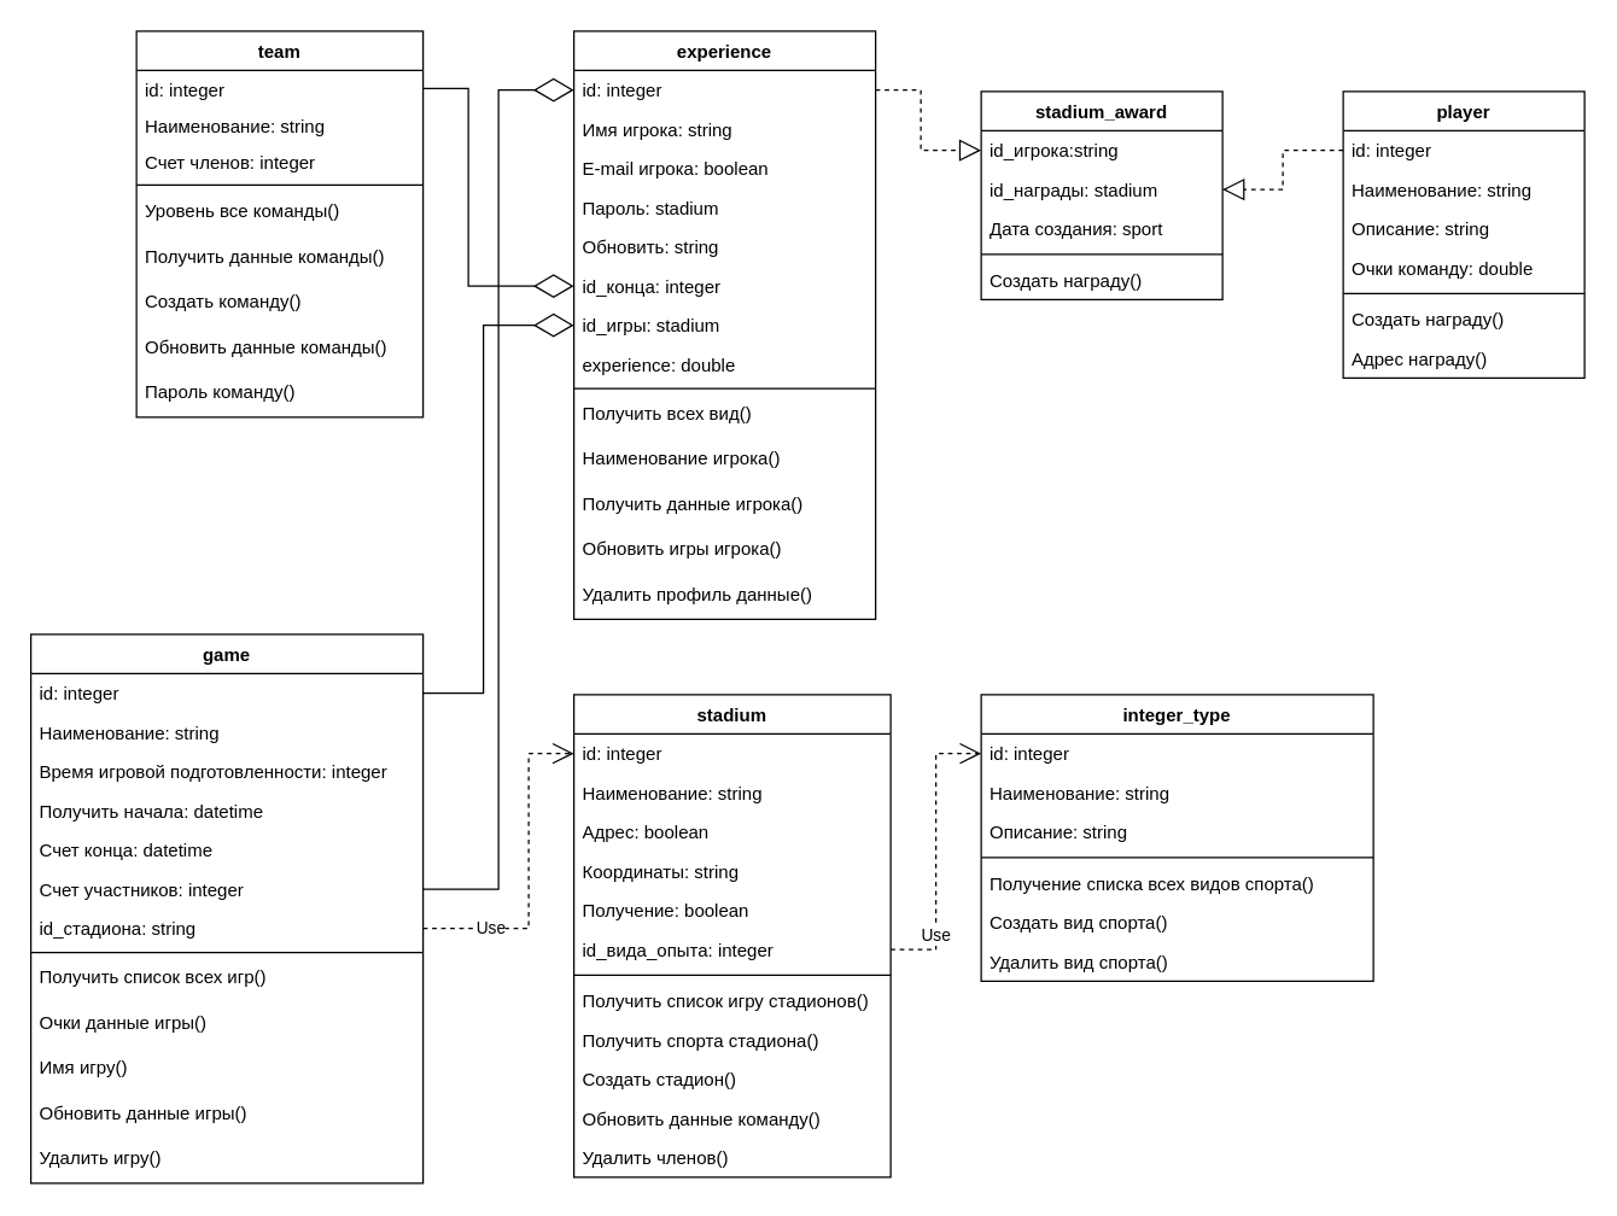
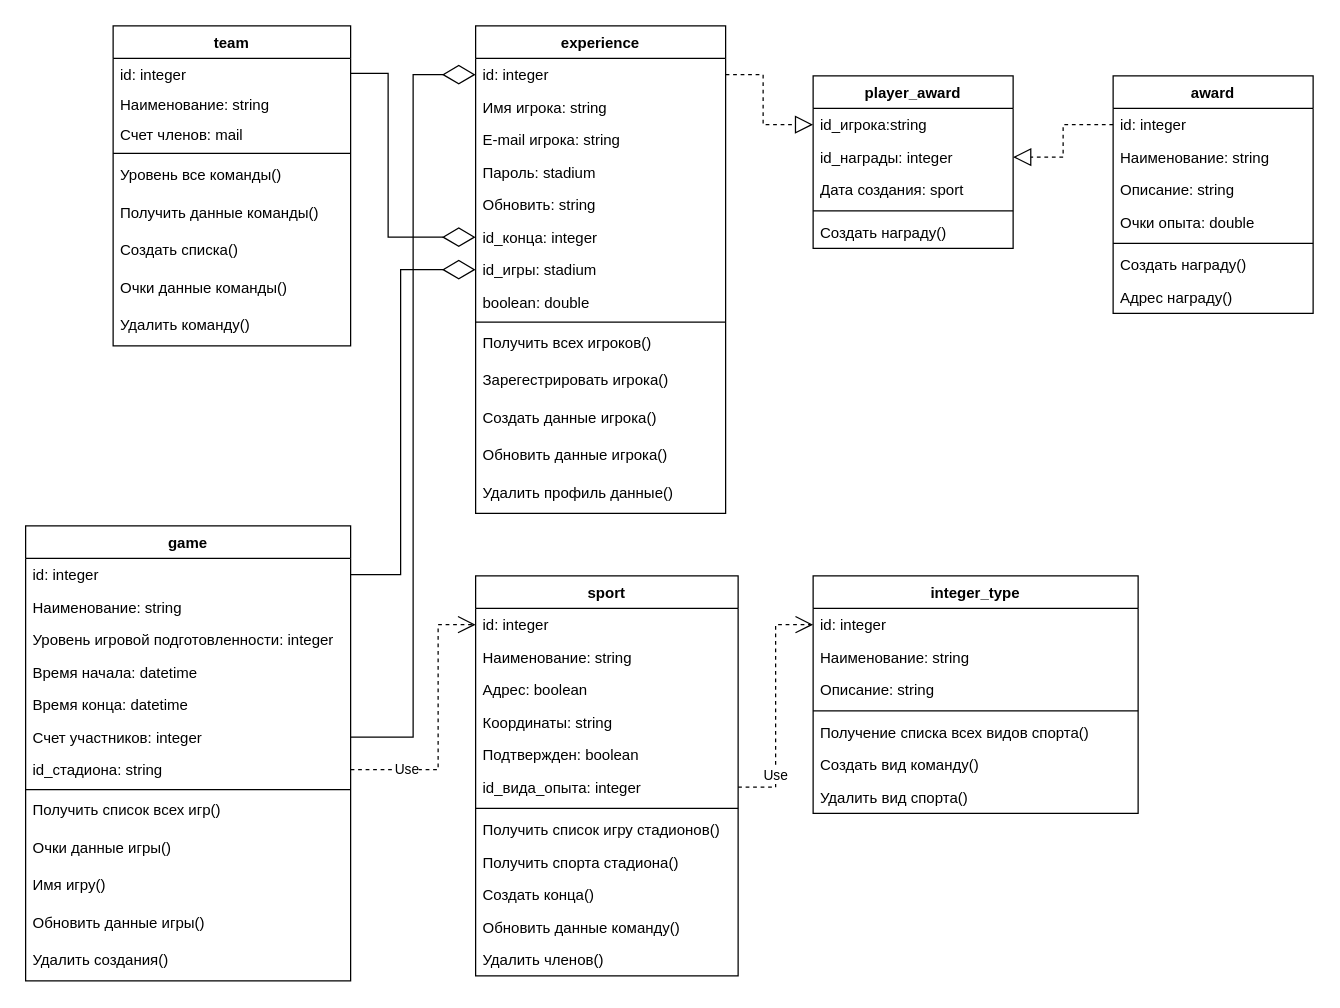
- <mxCell id="48" value="stadium_award" style="swimlane;fontStyle=1;align=center;verticalAlign=top;childLayout=stackLayout;horizontal=1;startSize=26;horizontalStack=0;resizeParent=1;resizeParentMax=0;resizeLast=0;collapsible=1;marginBottom=0;" parent="1" vertex="1"><mxGeometry x="650" y="60" width="160" height="138" as="geometry" /></mxCell>
+ <mxCell id="48" value="player_award" style="swimlane;fontStyle=1;align=center;verticalAlign=top;childLayout=stackLayout;horizontal=1;startSize=26;horizontalStack=0;resizeParent=1;resizeParentMax=0;resizeLast=0;collapsible=1;marginBottom=0;" parent="1" vertex="1"><mxGeometry x="650" y="60" width="160" height="138" as="geometry" /></mxCell>
- <mxCell id="17" value="player" style="swimlane;fontStyle=1;align=center;verticalAlign=top;childLayout=stackLayout;horizontal=1;startSize=26;horizontalStack=0;resizeParent=1;resizeParentMax=0;resizeLast=0;collapsible=1;marginBottom=0;" parent="1" vertex="1"><mxGeometry x="890" y="60" width="160" height="190" as="geometry" /></mxCell>
+ <mxCell id="17" value="award" style="swimlane;fontStyle=1;align=center;verticalAlign=top;childLayout=stackLayout;horizontal=1;startSize=26;horizontalStack=0;resizeParent=1;resizeParentMax=0;resizeLast=0;collapsible=1;marginBottom=0;" parent="1" vertex="1"><mxGeometry x="890" y="60" width="160" height="190" as="geometry" /></mxCell>
- <mxCell id="28" value="Счет членов: integer" style="text;strokeColor=none;fillColor=none;align=left;verticalAlign=top;spacingLeft=4;spacingRight=4;overflow=hidden;rotatable=0;points=[[0,0.5],[1,0.5]];portConstraint=eastwest;" parent="25" vertex="1"><mxGeometry y="74" width="190" height="24" as="geometry" /></mxCell>
+ <mxCell id="28" value="Счет членов: mail" style="text;strokeColor=none;fillColor=none;align=left;verticalAlign=top;spacingLeft=4;spacingRight=4;overflow=hidden;rotatable=0;points=[[0,0.5],[1,0.5]];portConstraint=eastwest;" parent="25" vertex="1"><mxGeometry y="74" width="190" height="24" as="geometry" /></mxCell>
- <mxCell id="5" value="E-mail игрока: boolean" style="text;strokeColor=none;fillColor=none;align=left;verticalAlign=top;spacingLeft=4;spacingRight=4;overflow=hidden;rotatable=0;points=[[0,0.5],[1,0.5]];portConstraint=eastwest;" parent="2" vertex="1"><mxGeometry y="78" width="200" height="26" as="geometry" /></mxCell>
+ <mxCell id="5" value="E-mail игрока: string" style="text;strokeColor=none;fillColor=none;align=left;verticalAlign=top;spacingLeft=4;spacingRight=4;overflow=hidden;rotatable=0;points=[[0,0.5],[1,0.5]];portConstraint=eastwest;" parent="2" vertex="1"><mxGeometry y="78" width="200" height="26" as="geometry" /></mxCell>
- <mxCell id="50" value="id_награды: stadium" style="text;strokeColor=none;fillColor=none;align=left;verticalAlign=top;spacingLeft=4;spacingRight=4;overflow=hidden;rotatable=0;points=[[0,0.5],[1,0.5]];portConstraint=eastwest;" parent="48" vertex="1"><mxGeometry y="52" width="160" height="26" as="geometry" /></mxCell>
+ <mxCell id="50" value="id_награды: integer" style="text;strokeColor=none;fillColor=none;align=left;verticalAlign=top;spacingLeft=4;spacingRight=4;overflow=hidden;rotatable=0;points=[[0,0.5],[1,0.5]];portConstraint=eastwest;" parent="48" vertex="1"><mxGeometry y="52" width="160" height="26" as="geometry" /></mxCell>
- <mxCell id="21" value="Очки команду: double" style="text;strokeColor=none;fillColor=none;align=left;verticalAlign=top;spacingLeft=4;spacingRight=4;overflow=hidden;rotatable=0;points=[[0,0.5],[1,0.5]];portConstraint=eastwest;" parent="17" vertex="1"><mxGeometry y="104" width="160" height="26" as="geometry" /></mxCell>
+ <mxCell id="21" value="Очки опыта: double" style="text;strokeColor=none;fillColor=none;align=left;verticalAlign=top;spacingLeft=4;spacingRight=4;overflow=hidden;rotatable=0;points=[[0,0.5],[1,0.5]];portConstraint=eastwest;" parent="17" vertex="1"><mxGeometry y="104" width="160" height="26" as="geometry" /></mxCell>
- <mxCell id="32" value="Создать команду()" style="text;strokeColor=none;fillColor=none;align=left;verticalAlign=top;spacingLeft=4;spacingRight=4;overflow=hidden;rotatable=0;points=[[0,0.5],[1,0.5]];portConstraint=eastwest;" parent="25" vertex="1"><mxGeometry y="166" width="190" height="30" as="geometry" /></mxCell>
+ <mxCell id="32" value="Создать списка()" style="text;strokeColor=none;fillColor=none;align=left;verticalAlign=top;spacingLeft=4;spacingRight=4;overflow=hidden;rotatable=0;points=[[0,0.5],[1,0.5]];portConstraint=eastwest;" parent="25" vertex="1"><mxGeometry y="166" width="190" height="30" as="geometry" /></mxCell>
- <mxCell id="33" value="Обновить данные команды()" style="text;strokeColor=none;fillColor=none;align=left;verticalAlign=top;spacingLeft=4;spacingRight=4;overflow=hidden;rotatable=0;points=[[0,0.5],[1,0.5]];portConstraint=eastwest;" parent="25" vertex="1"><mxGeometry y="196" width="190" height="30" as="geometry" /></mxCell>
+ <mxCell id="33" value="Очки данные команды()" style="text;strokeColor=none;fillColor=none;align=left;verticalAlign=top;spacingLeft=4;spacingRight=4;overflow=hidden;rotatable=0;points=[[0,0.5],[1,0.5]];portConstraint=eastwest;" parent="25" vertex="1"><mxGeometry y="196" width="190" height="30" as="geometry" /></mxCell>
- <mxCell id="10" value="experience: double" style="text;strokeColor=none;fillColor=none;align=left;verticalAlign=top;spacingLeft=4;spacingRight=4;overflow=hidden;rotatable=0;points=[[0,0.5],[1,0.5]];portConstraint=eastwest;" parent="2" vertex="1"><mxGeometry y="208" width="200" height="26" as="geometry" /></mxCell>
+ <mxCell id="10" value="boolean: double" style="text;strokeColor=none;fillColor=none;align=left;verticalAlign=top;spacingLeft=4;spacingRight=4;overflow=hidden;rotatable=0;points=[[0,0.5],[1,0.5]];portConstraint=eastwest;" parent="2" vertex="1"><mxGeometry y="208" width="200" height="26" as="geometry" /></mxCell>
- <mxCell id="34" value="Пароль команду()" style="text;strokeColor=none;fillColor=none;align=left;verticalAlign=top;spacingLeft=4;spacingRight=4;overflow=hidden;rotatable=0;points=[[0,0.5],[1,0.5]];portConstraint=eastwest;" parent="25" vertex="1"><mxGeometry y="226" width="190" height="30" as="geometry" /></mxCell>
+ <mxCell id="34" value="Удалить команду()" style="text;strokeColor=none;fillColor=none;align=left;verticalAlign=top;spacingLeft=4;spacingRight=4;overflow=hidden;rotatable=0;points=[[0,0.5],[1,0.5]];portConstraint=eastwest;" parent="25" vertex="1"><mxGeometry y="226" width="190" height="30" as="geometry" /></mxCell>
- <mxCell id="12" value="Получить всех вид()" style="text;strokeColor=none;fillColor=none;align=left;verticalAlign=top;spacingLeft=4;spacingRight=4;overflow=hidden;rotatable=0;points=[[0,0.5],[1,0.5]];portConstraint=eastwest;" parent="2" vertex="1"><mxGeometry y="240" width="200" height="30" as="geometry" /></mxCell>
+ <mxCell id="12" value="Получить всех игроков()" style="text;strokeColor=none;fillColor=none;align=left;verticalAlign=top;spacingLeft=4;spacingRight=4;overflow=hidden;rotatable=0;points=[[0,0.5],[1,0.5]];portConstraint=eastwest;" parent="2" vertex="1"><mxGeometry y="240" width="200" height="30" as="geometry" /></mxCell>
- <mxCell id="13" value="Наименование игрока()" style="text;strokeColor=none;fillColor=none;align=left;verticalAlign=top;spacingLeft=4;spacingRight=4;overflow=hidden;rotatable=0;points=[[0,0.5],[1,0.5]];portConstraint=eastwest;" parent="2" vertex="1"><mxGeometry y="270" width="200" height="30" as="geometry" /></mxCell>
+ <mxCell id="13" value="Зарегестрировать игрока()" style="text;strokeColor=none;fillColor=none;align=left;verticalAlign=top;spacingLeft=4;spacingRight=4;overflow=hidden;rotatable=0;points=[[0,0.5],[1,0.5]];portConstraint=eastwest;" parent="2" vertex="1"><mxGeometry y="270" width="200" height="30" as="geometry" /></mxCell>
- <mxCell id="14" value="Получить данные игрока()" style="text;strokeColor=none;fillColor=none;align=left;verticalAlign=top;spacingLeft=4;spacingRight=4;overflow=hidden;rotatable=0;points=[[0,0.5],[1,0.5]];portConstraint=eastwest;" parent="2" vertex="1"><mxGeometry y="300" width="200" height="30" as="geometry" /></mxCell>
+ <mxCell id="14" value="Создать данные игрока()" style="text;strokeColor=none;fillColor=none;align=left;verticalAlign=top;spacingLeft=4;spacingRight=4;overflow=hidden;rotatable=0;points=[[0,0.5],[1,0.5]];portConstraint=eastwest;" parent="2" vertex="1"><mxGeometry y="300" width="200" height="30" as="geometry" /></mxCell>
- <mxCell id="15" value="Обновить игры игрока()" style="text;strokeColor=none;fillColor=none;align=left;verticalAlign=top;spacingLeft=4;spacingRight=4;overflow=hidden;rotatable=0;points=[[0,0.5],[1,0.5]];portConstraint=eastwest;" parent="2" vertex="1"><mxGeometry y="330" width="200" height="30" as="geometry" /></mxCell>
+ <mxCell id="15" value="Обновить данные игрока()" style="text;strokeColor=none;fillColor=none;align=left;verticalAlign=top;spacingLeft=4;spacingRight=4;overflow=hidden;rotatable=0;points=[[0,0.5],[1,0.5]];portConstraint=eastwest;" parent="2" vertex="1"><mxGeometry y="330" width="200" height="30" as="geometry" /></mxCell>
- <mxCell id="35" value="stadium" style="swimlane;fontStyle=1;align=center;verticalAlign=top;childLayout=stackLayout;horizontal=1;startSize=26;horizontalStack=0;resizeParent=1;resizeParentMax=0;resizeLast=0;collapsible=1;marginBottom=0;" parent="1" vertex="1"><mxGeometry x="380" y="460" width="210" height="320" as="geometry" /></mxCell>
+ <mxCell id="35" value="sport" style="swimlane;fontStyle=1;align=center;verticalAlign=top;childLayout=stackLayout;horizontal=1;startSize=26;horizontalStack=0;resizeParent=1;resizeParentMax=0;resizeLast=0;collapsible=1;marginBottom=0;" parent="1" vertex="1"><mxGeometry x="380" y="460" width="210" height="320" as="geometry" /></mxCell>
- <mxCell id="65" value="Время игровой подготовленности: integer" style="text;strokeColor=none;fillColor=none;align=left;verticalAlign=top;spacingLeft=4;spacingRight=4;overflow=hidden;rotatable=0;points=[[0,0.5],[1,0.5]];portConstraint=eastwest;" parent="62" vertex="1"><mxGeometry y="78" width="260" height="26" as="geometry" /></mxCell>
+ <mxCell id="65" value="Уровень игровой подготовленности: integer" style="text;strokeColor=none;fillColor=none;align=left;verticalAlign=top;spacingLeft=4;spacingRight=4;overflow=hidden;rotatable=0;points=[[0,0.5],[1,0.5]];portConstraint=eastwest;" parent="62" vertex="1"><mxGeometry y="78" width="260" height="26" as="geometry" /></mxCell>
- <mxCell id="66" value="Получить начала: datetime" style="text;strokeColor=none;fillColor=none;align=left;verticalAlign=top;spacingLeft=4;spacingRight=4;overflow=hidden;rotatable=0;points=[[0,0.5],[1,0.5]];portConstraint=eastwest;" parent="62" vertex="1"><mxGeometry y="104" width="260" height="26" as="geometry" /></mxCell>
+ <mxCell id="66" value="Время начала: datetime" style="text;strokeColor=none;fillColor=none;align=left;verticalAlign=top;spacingLeft=4;spacingRight=4;overflow=hidden;rotatable=0;points=[[0,0.5],[1,0.5]];portConstraint=eastwest;" parent="62" vertex="1"><mxGeometry y="104" width="260" height="26" as="geometry" /></mxCell>
- <mxCell id="67" value="Счет конца: datetime" style="text;strokeColor=none;fillColor=none;align=left;verticalAlign=top;spacingLeft=4;spacingRight=4;overflow=hidden;rotatable=0;points=[[0,0.5],[1,0.5]];portConstraint=eastwest;" parent="62" vertex="1"><mxGeometry y="130" width="260" height="26" as="geometry" /></mxCell>
+ <mxCell id="67" value="Время конца: datetime" style="text;strokeColor=none;fillColor=none;align=left;verticalAlign=top;spacingLeft=4;spacingRight=4;overflow=hidden;rotatable=0;points=[[0,0.5],[1,0.5]];portConstraint=eastwest;" parent="62" vertex="1"><mxGeometry y="130" width="260" height="26" as="geometry" /></mxCell>
- <mxCell id="40" value="Получение: boolean" style="text;strokeColor=none;fillColor=none;align=left;verticalAlign=top;spacingLeft=4;spacingRight=4;overflow=hidden;rotatable=0;points=[[0,0.5],[1,0.5]];portConstraint=eastwest;" parent="35" vertex="1"><mxGeometry y="130" width="210" height="26" as="geometry" /></mxCell>
+ <mxCell id="40" value="Подтвержден: boolean" style="text;strokeColor=none;fillColor=none;align=left;verticalAlign=top;spacingLeft=4;spacingRight=4;overflow=hidden;rotatable=0;points=[[0,0.5],[1,0.5]];portConstraint=eastwest;" parent="35" vertex="1"><mxGeometry y="130" width="210" height="26" as="geometry" /></mxCell>
- <mxCell id="60" value="Создать вид спорта()" style="text;strokeColor=none;fillColor=none;align=left;verticalAlign=top;spacingLeft=4;spacingRight=4;overflow=hidden;rotatable=0;points=[[0,0.5],[1,0.5]];portConstraint=eastwest;" parent="54" vertex="1"><mxGeometry y="138" width="260" height="26" as="geometry" /></mxCell>
+ <mxCell id="60" value="Создать вид команду()" style="text;strokeColor=none;fillColor=none;align=left;verticalAlign=top;spacingLeft=4;spacingRight=4;overflow=hidden;rotatable=0;points=[[0,0.5],[1,0.5]];portConstraint=eastwest;" parent="54" vertex="1"><mxGeometry y="138" width="260" height="26" as="geometry" /></mxCell>
- <mxCell id="45" value="Создать стадион()" style="text;strokeColor=none;fillColor=none;align=left;verticalAlign=top;spacingLeft=4;spacingRight=4;overflow=hidden;rotatable=0;points=[[0,0.5],[1,0.5]];portConstraint=eastwest;" parent="35" vertex="1"><mxGeometry y="242" width="210" height="26" as="geometry" /></mxCell>
+ <mxCell id="45" value="Создать конца()" style="text;strokeColor=none;fillColor=none;align=left;verticalAlign=top;spacingLeft=4;spacingRight=4;overflow=hidden;rotatable=0;points=[[0,0.5],[1,0.5]];portConstraint=eastwest;" parent="35" vertex="1"><mxGeometry y="242" width="210" height="26" as="geometry" /></mxCell>
- <mxCell id="75" value="Удалить игру()" style="text;strokeColor=none;fillColor=none;align=left;verticalAlign=top;spacingLeft=4;spacingRight=4;overflow=hidden;rotatable=0;points=[[0,0.5],[1,0.5]];portConstraint=eastwest;" parent="62" vertex="1"><mxGeometry y="334" width="260" height="30" as="geometry" /></mxCell>
+ <mxCell id="75" value="Удалить создания()" style="text;strokeColor=none;fillColor=none;align=left;verticalAlign=top;spacingLeft=4;spacingRight=4;overflow=hidden;rotatable=0;points=[[0,0.5],[1,0.5]];portConstraint=eastwest;" parent="62" vertex="1"><mxGeometry y="334" width="260" height="30" as="geometry" /></mxCell>
